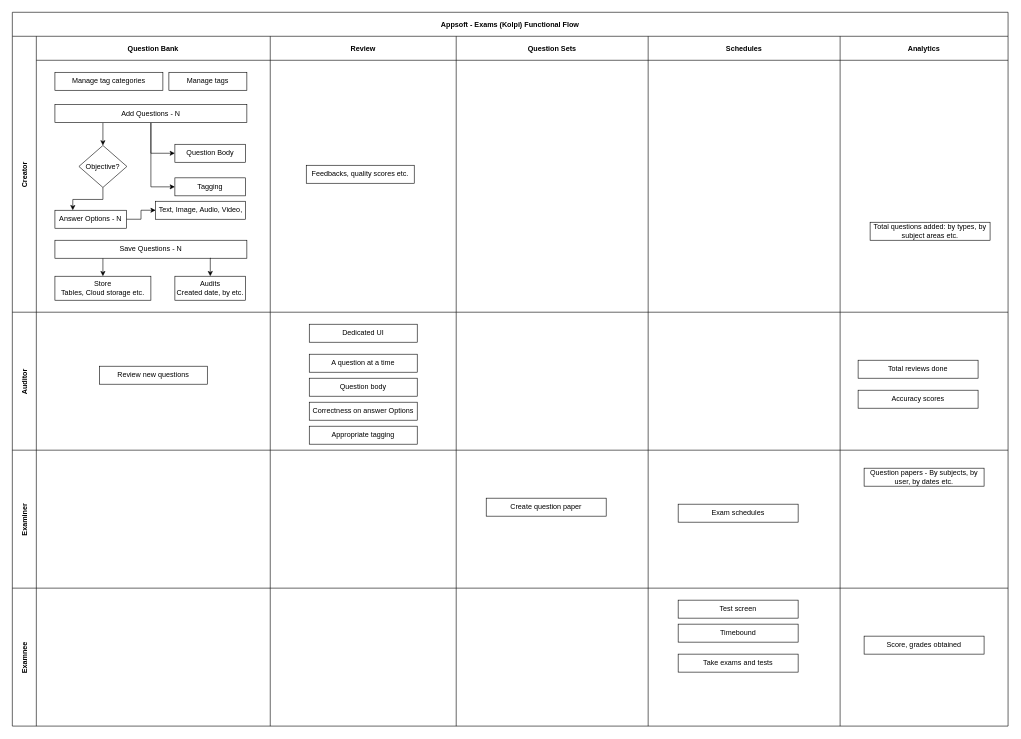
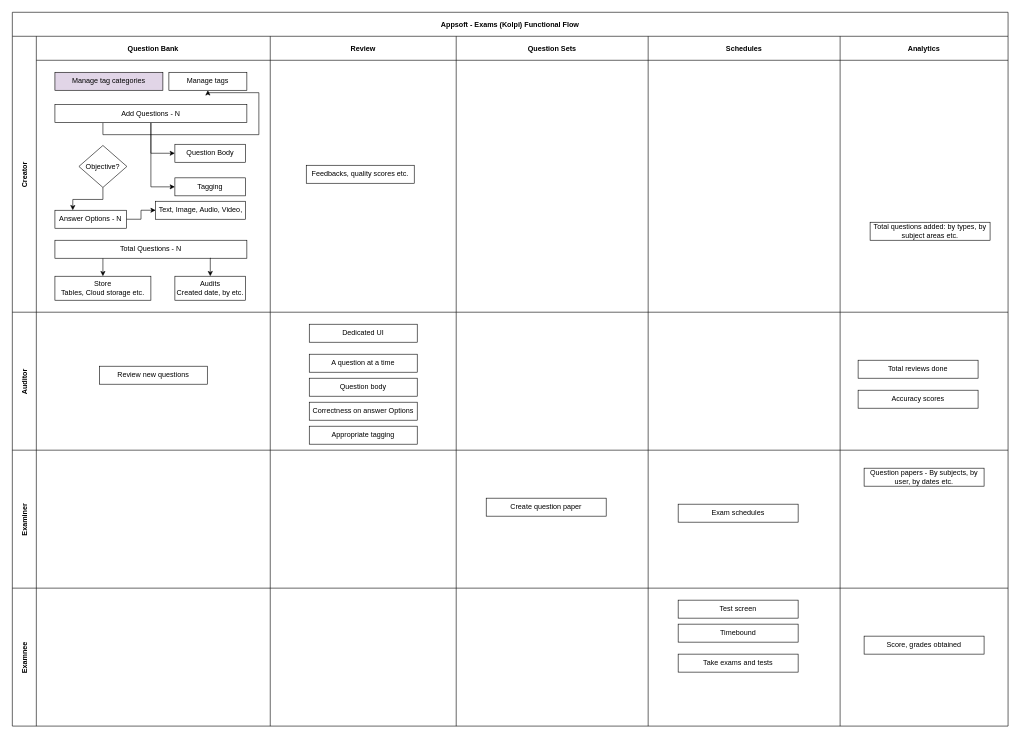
- <mxCell id="9" value="Manage tag categories" style="rounded=0;whiteSpace=wrap;html=1;" vertex="1" parent="4"><mxGeometry x="31" y="60" width="180" height="30" as="geometry" /></mxCell>
+ <mxCell id="9" value="Manage tag categories" style="rounded=0;whiteSpace=wrap;html=1;fillColor=#e1d5e7;" vertex="1" parent="4"><mxGeometry x="31" y="60" width="180" height="30" as="geometry" /></mxCell>
- <mxCell id="7" style="edgeStyle=orthogonalEdgeStyle;rounded=0;orthogonalLoop=1;jettySize=auto;html=1;exitX=0.25;exitY=1;exitDx=0;exitDy=0;entryX=0.5;entryY=0;entryDx=0;entryDy=0;" edge="1" parent="4" source="8" target="15"><mxGeometry relative="1" as="geometry" /></mxCell>
+ <mxCell id="7" style="edgeStyle=orthogonalEdgeStyle;rounded=0;orthogonalLoop=1;jettySize=auto;html=1;exitX=0.25;exitY=1;exitDx=0;exitDy=0;" edge="1" parent="4" source="8" target="18"><mxGeometry relative="1" as="geometry" /></mxCell>
- <mxCell id="17" value="Save Questions - N" style="rounded=0;whiteSpace=wrap;html=1;" vertex="1" parent="4"><mxGeometry x="31" y="340" width="320" height="30" as="geometry" /></mxCell>
+ <mxCell id="17" value="Total Questions - N" style="rounded=0;whiteSpace=wrap;html=1;" vertex="1" parent="4"><mxGeometry x="31" y="340" width="320" height="30" as="geometry" /></mxCell>
